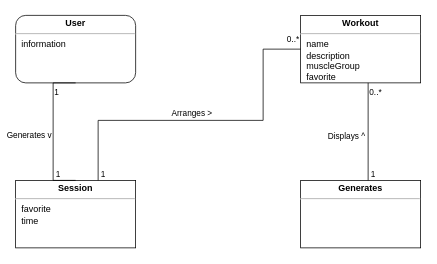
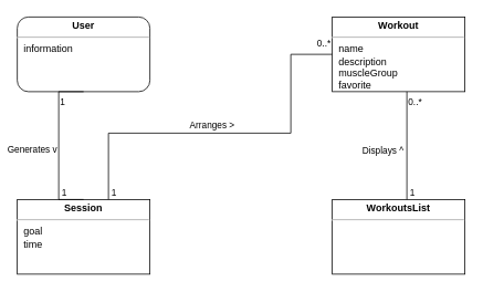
- <mxCell id="5" value="&lt;p style=&quot;margin: 4px 0px 0px; text-align: center;&quot;&gt;&lt;b style=&quot;&quot;&gt;Generates&lt;/b&gt;&lt;/p&gt;&lt;hr&gt;&lt;p style=&quot;margin:0px;margin-left:8px;&quot;&gt;&lt;br&gt;&lt;/p&gt;" style="verticalAlign=top;align=left;overflow=fill;fontSize=12;fontFamily=Helvetica;html=1;" parent="1" vertex="1"><mxGeometry x="400" y="240" width="160" height="90" as="geometry" /></mxCell>
+ <mxCell id="5" value="&lt;p style=&quot;margin: 4px 0px 0px; text-align: center;&quot;&gt;&lt;b style=&quot;&quot;&gt;WorkoutsList&lt;/b&gt;&lt;/p&gt;&lt;hr&gt;&lt;p style=&quot;margin:0px;margin-left:8px;&quot;&gt;&lt;br&gt;&lt;/p&gt;" style="verticalAlign=top;align=left;overflow=fill;fontSize=12;fontFamily=Helvetica;html=1;" parent="1" vertex="1"><mxGeometry x="400" y="240" width="160" height="90" as="geometry" /></mxCell>
- <mxCell id="2" value="&lt;p style=&quot;margin: 4px 0px 0px; text-align: center;&quot;&gt;&lt;b style=&quot;&quot;&gt;Session&lt;/b&gt;&lt;/p&gt;&lt;hr&gt;&lt;p style=&quot;margin:0px;margin-left:8px;&quot;&gt;favorite&lt;/p&gt;&lt;p style=&quot;margin:0px;margin-left:8px;&quot;&gt;time&lt;/p&gt;" style="verticalAlign=top;align=left;overflow=fill;fontSize=12;fontFamily=Helvetica;html=1;" parent="1" vertex="1"><mxGeometry x="20" y="240" width="160" height="90" as="geometry" /></mxCell>
+ <mxCell id="2" value="&lt;p style=&quot;margin: 4px 0px 0px; text-align: center;&quot;&gt;&lt;b style=&quot;&quot;&gt;Session&lt;/b&gt;&lt;/p&gt;&lt;hr&gt;&lt;p style=&quot;margin:0px;margin-left:8px;&quot;&gt;goal&lt;/p&gt;&lt;p style=&quot;margin:0px;margin-left:8px;&quot;&gt;time&lt;/p&gt;" style="verticalAlign=top;align=left;overflow=fill;fontSize=12;fontFamily=Helvetica;html=1;" parent="1" vertex="1"><mxGeometry x="20" y="240" width="160" height="90" as="geometry" /></mxCell>
